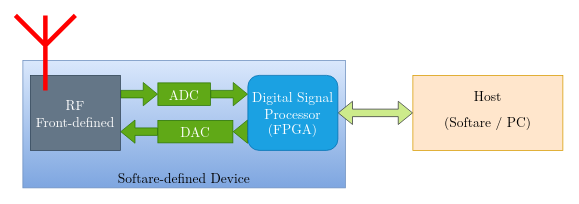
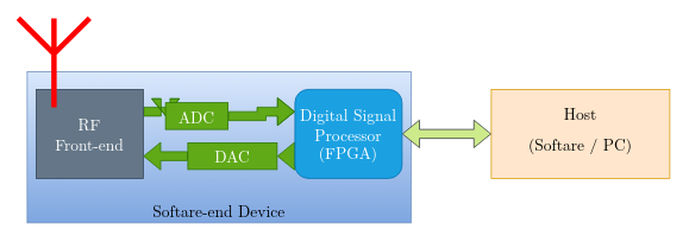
- <mxCell id="10" value="ADC" style="rounded=0;whiteSpace=wrap;html=1;fontFamily=Latin Modern Roman;fontSize=18;fillColor=#60a917;strokeColor=#2D7600;fontColor=#ffffff;" vertex="1" parent="1"><mxGeometry x="210" y="110" width="70" height="30" as="geometry" /></mxCell>
+ <mxCell id="10" value="ADC" style="rounded=0;whiteSpace=wrap;html=1;fontFamily=Latin Modern Roman;fontSize=18;fillColor=#60a917;strokeColor=#2D7600;fontColor=#ffffff;" vertex="1" parent="1"><mxGeometry x="185" y="115" width="70" height="30" as="geometry" /></mxCell>
- <mxCell id="5" value="RF&lt;br&gt;Front-defined" style="rounded=0;whiteSpace=wrap;html=1;fontFamily=Latin Modern Roman;fontSize=18;fillColor=#647687;fontColor=#ffffff;strokeColor=#314354;verticalAlign=middle;" vertex="1" parent="1"><mxGeometry x="40" y="100" width="120" height="100" as="geometry" /></mxCell>
+ <mxCell id="5" value="RF&lt;br&gt;Front-end" style="rounded=0;whiteSpace=wrap;html=1;fontFamily=Latin Modern Roman;fontSize=18;fillColor=#647687;fontColor=#ffffff;strokeColor=#314354;verticalAlign=middle;" vertex="1" parent="1"><mxGeometry x="40" y="100" width="120" height="100" as="geometry" /></mxCell>
- <mxCell id="3" value="Softare-defined Device" style="rounded=0;whiteSpace=wrap;html=1;fontFamily=Latin Modern Roman;fontSize=18;fillColor=#dae8fc;strokeColor=#6c8ebf;gradientColor=#7ea6e0;verticalAlign=bottom;" vertex="1" parent="1"><mxGeometry x="30" y="80" width="430" height="170" as="geometry" /></mxCell>
+ <mxCell id="3" value="Softare-end Device" style="rounded=0;whiteSpace=wrap;html=1;fontFamily=Latin Modern Roman;fontSize=18;fillColor=#dae8fc;strokeColor=#6c8ebf;gradientColor=#7ea6e0;verticalAlign=bottom;" vertex="1" parent="1"><mxGeometry x="30" y="80" width="430" height="170" as="geometry" /></mxCell>
